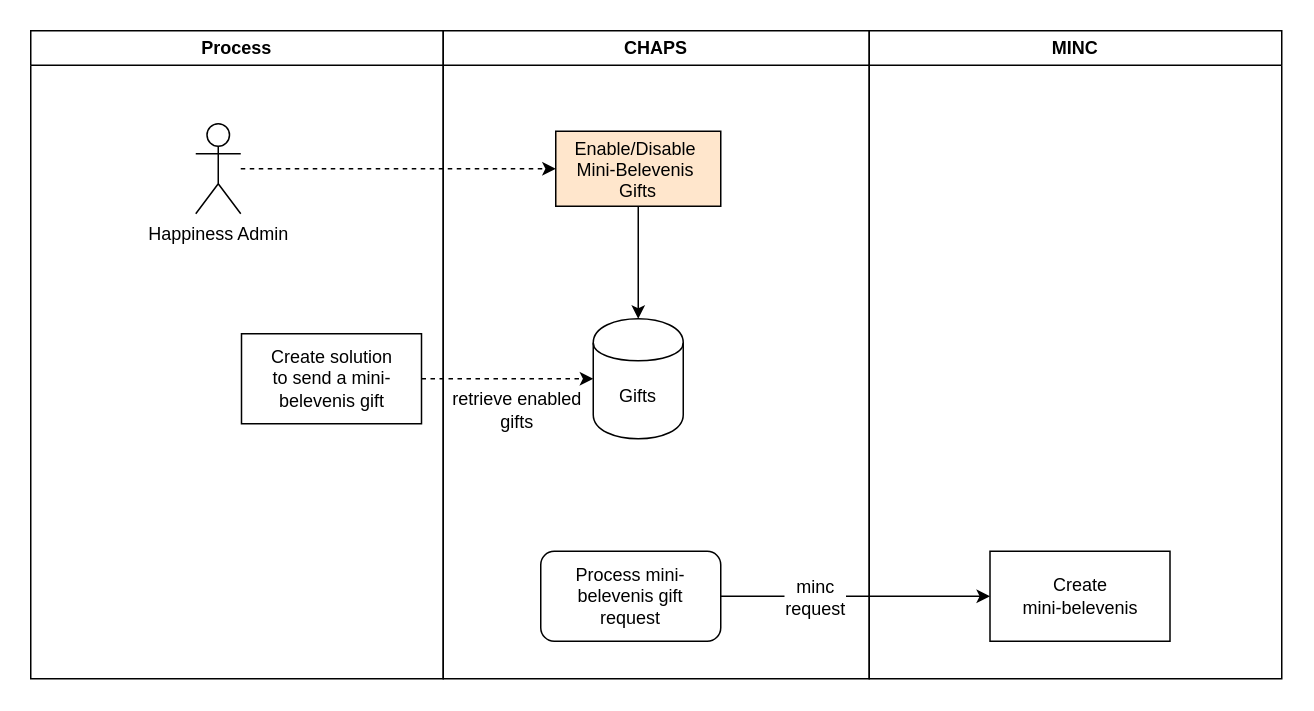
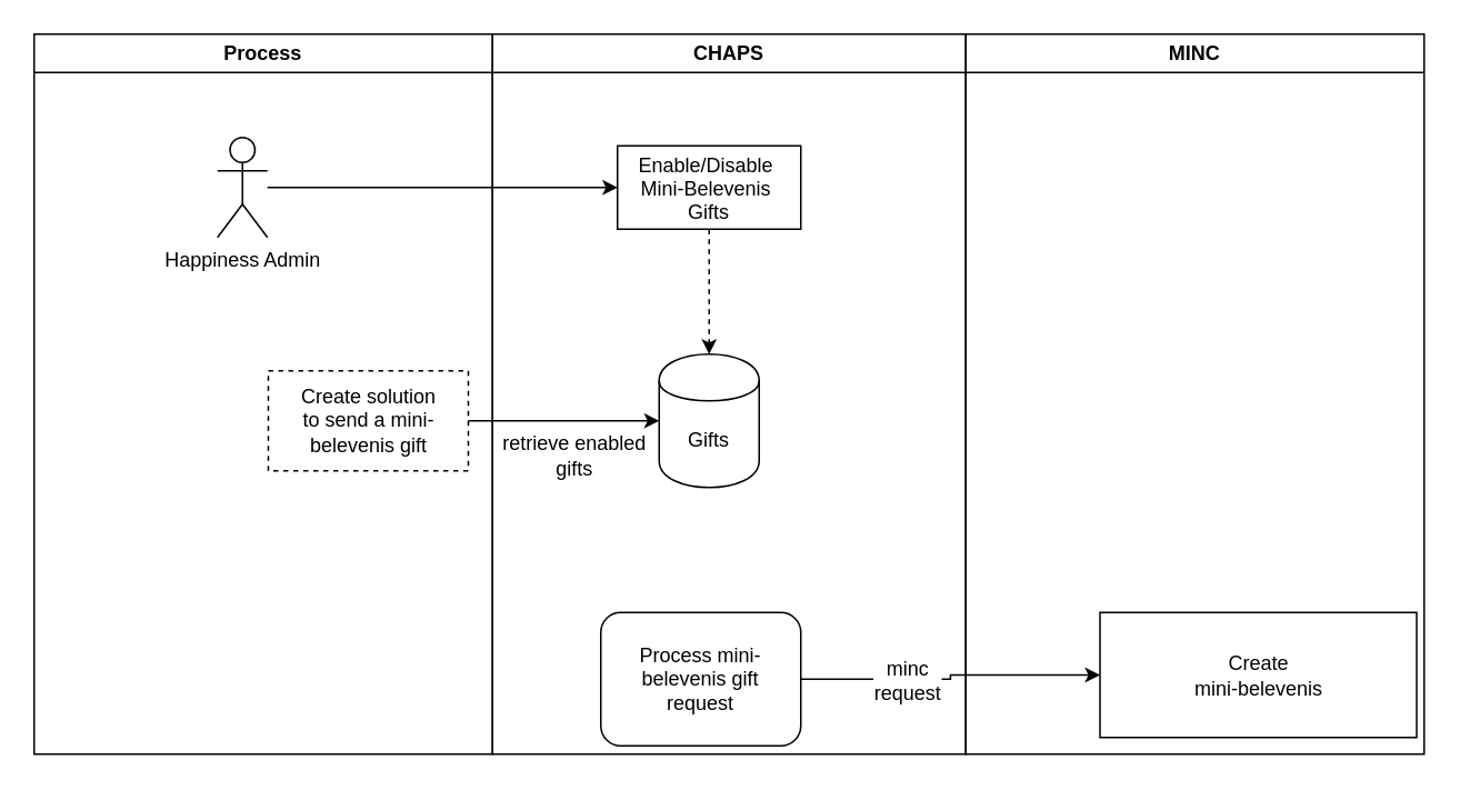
- <mxCell id="13" style="edgeStyle=orthogonalEdgeStyle;rounded=0;orthogonalLoop=1;jettySize=auto;html=1;dashed=1;" edge="1" parent="1" source="3" target="8"><mxGeometry relative="1" as="geometry" /></mxCell>
+ <mxCell id="13" style="edgeStyle=orthogonalEdgeStyle;rounded=0;orthogonalLoop=1;jettySize=auto;html=1;" edge="1" parent="1" source="3" target="8"><mxGeometry relative="1" as="geometry" /></mxCell>
- <mxCell id="8" value="Enable/Disable &#10;Mini-Belevenis &#10;Gifts" style="fillColor=#ffe6cc;" parent="5" vertex="1"><mxGeometry x="75" y="67" width="110" height="50" as="geometry" /></mxCell>
+ <mxCell id="8" value="Enable/Disable &#10;Mini-Belevenis &#10;Gifts" style="" parent="5" vertex="1"><mxGeometry x="75" y="67" width="110" height="50" as="geometry" /></mxCell>
- <mxCell id="7" style="edgeStyle=orthogonalEdgeStyle;rounded=0;orthogonalLoop=1;jettySize=auto;html=1;" edge="1" parent="5" source="8" target="9"><mxGeometry relative="1" as="geometry" /></mxCell>
+ <mxCell id="7" style="edgeStyle=orthogonalEdgeStyle;rounded=0;orthogonalLoop=1;jettySize=auto;html=1;dashed=1;" edge="1" parent="5" source="8" target="9"><mxGeometry relative="1" as="geometry" /></mxCell>
- <mxCell id="4" value="Create solution&lt;br&gt;to send a mini-belevenis gift" style="rounded=0;whiteSpace=wrap;html=1;" vertex="1" parent="2"><mxGeometry x="140.5" y="202" width="120" height="60" as="geometry" /></mxCell>
+ <mxCell id="4" value="Create solution&lt;br&gt;to send a mini-belevenis gift" style="rounded=0;whiteSpace=wrap;html=1;dashed=1;" vertex="1" parent="2"><mxGeometry x="140.5" y="202" width="120" height="60" as="geometry" /></mxCell>
- <mxCell id="14" style="edgeStyle=orthogonalEdgeStyle;rounded=0;orthogonalLoop=1;jettySize=auto;html=1;dashed=1;" edge="1" parent="1" source="4" target="9"><mxGeometry relative="1" as="geometry" /></mxCell>
+ <mxCell id="14" style="edgeStyle=orthogonalEdgeStyle;rounded=0;orthogonalLoop=1;jettySize=auto;html=1;" edge="1" parent="1" source="4" target="9"><mxGeometry relative="1" as="geometry" /></mxCell>
- <mxCell id="10" value="Process mini-belevenis gift &lt;br&gt;request" style="rounded=1;whiteSpace=wrap;html=1;" vertex="1" parent="5"><mxGeometry x="65" y="347" width="120" height="60" as="geometry" /></mxCell>
+ <mxCell id="10" value="Process mini-belevenis gift &lt;br&gt;request" style="rounded=1;whiteSpace=wrap;html=1;" vertex="1" parent="5"><mxGeometry x="65" y="347" width="120" height="80" as="geometry" /></mxCell>
- <mxCell id="12" value="Create &lt;br&gt;mini-belevenis" style="rounded=0;whiteSpace=wrap;html=1;" vertex="1" parent="11"><mxGeometry x="80.5" y="347" width="120" height="60" as="geometry" /></mxCell>
+ <mxCell id="12" value="Create &lt;br&gt;mini-belevenis" style="rounded=0;whiteSpace=wrap;html=1;" vertex="1" parent="11"><mxGeometry x="80.5" y="347" width="190" height="75" as="geometry" /></mxCell>
